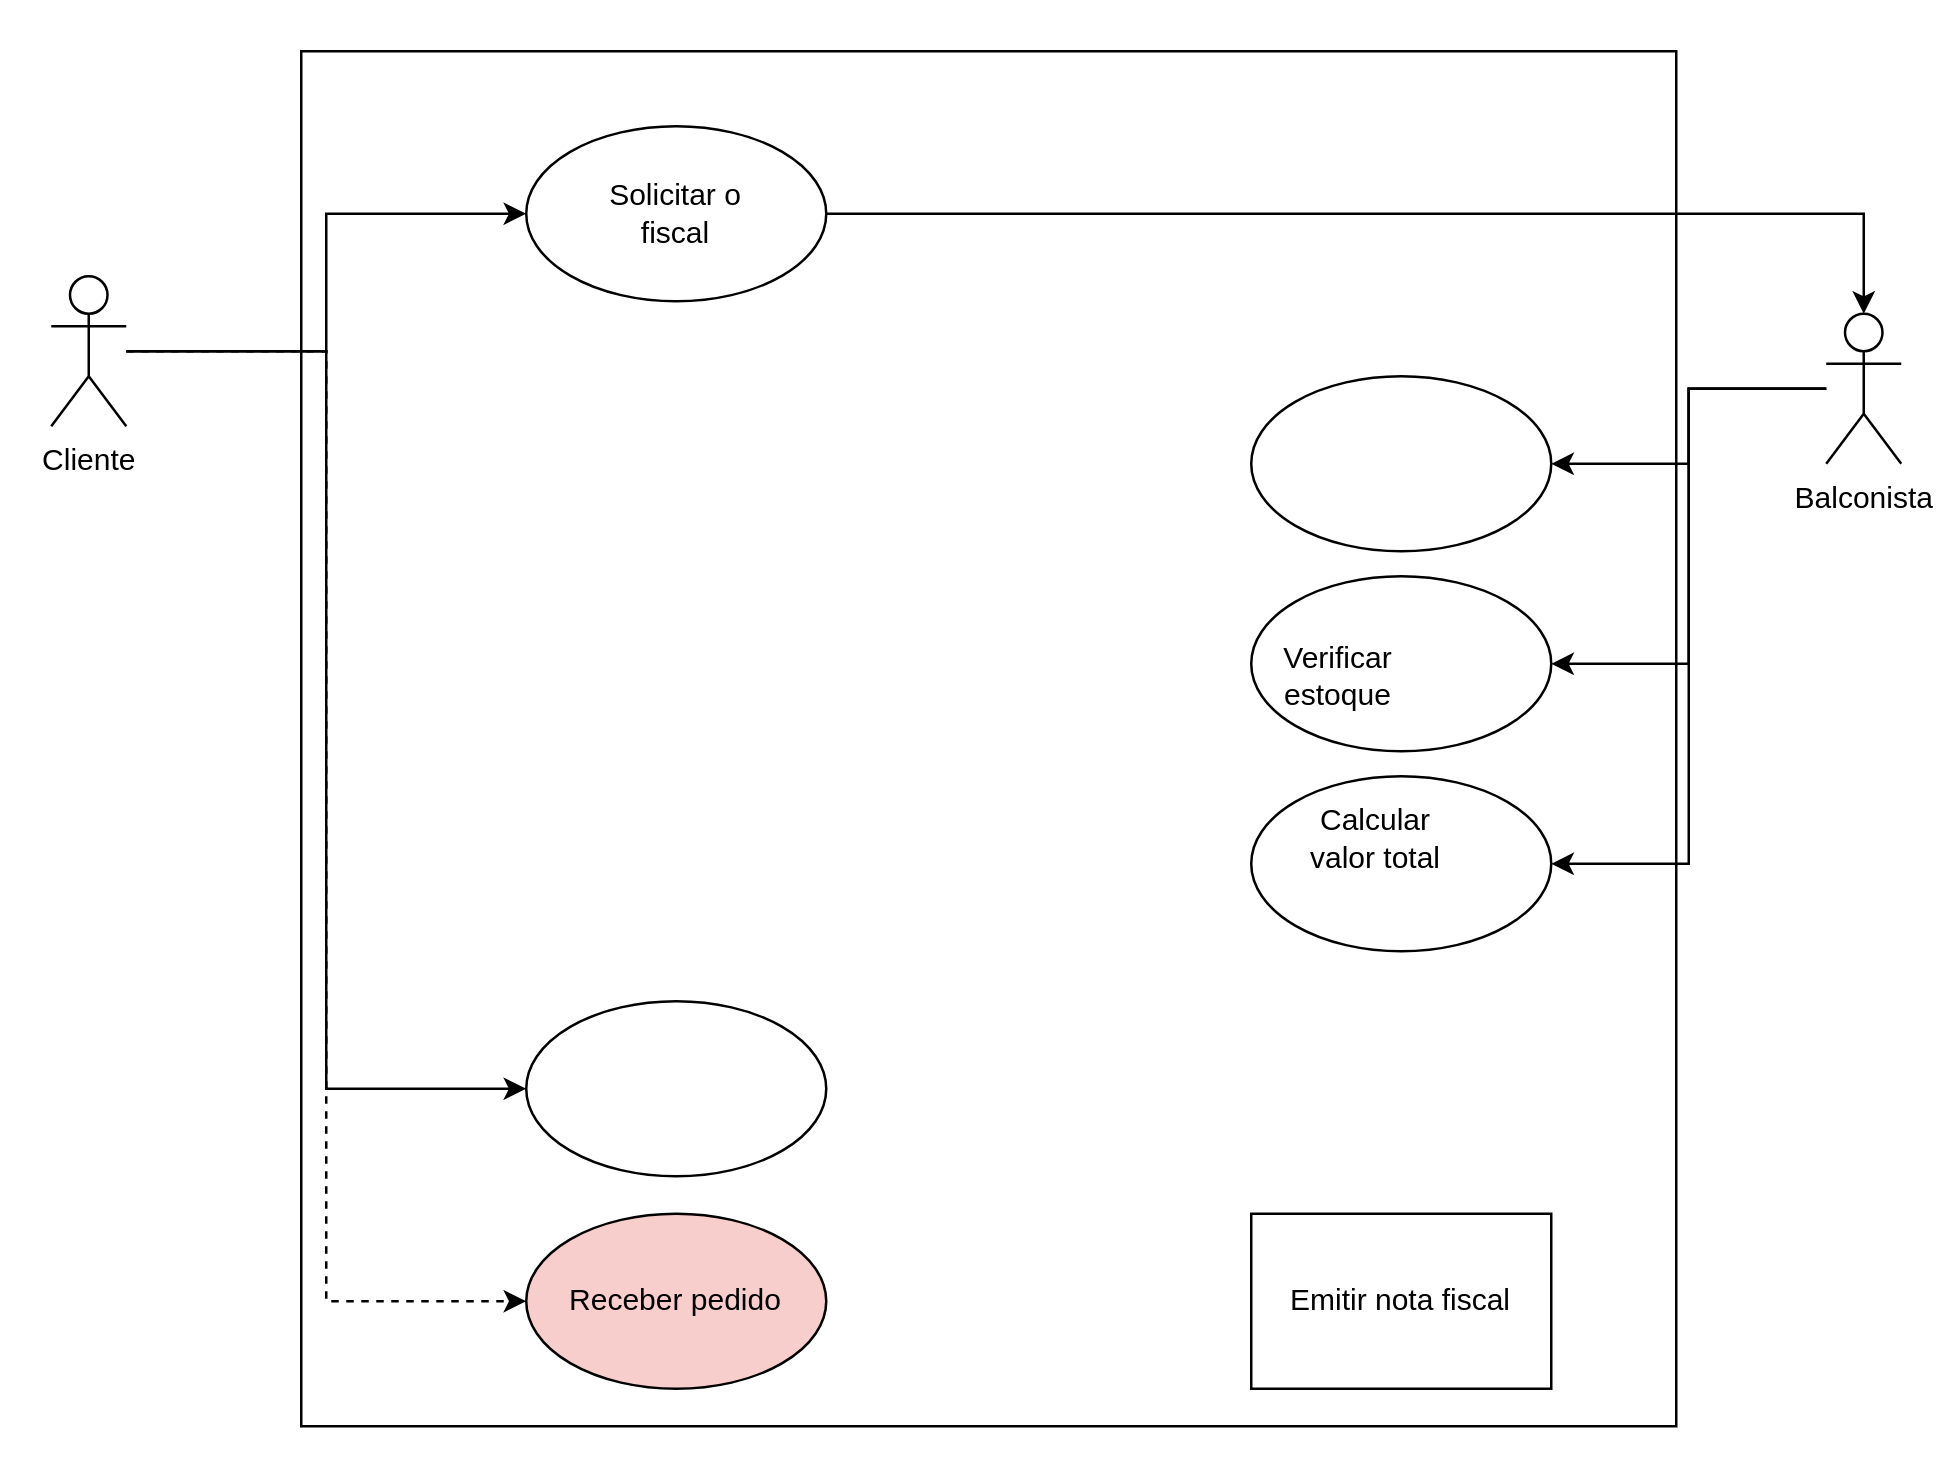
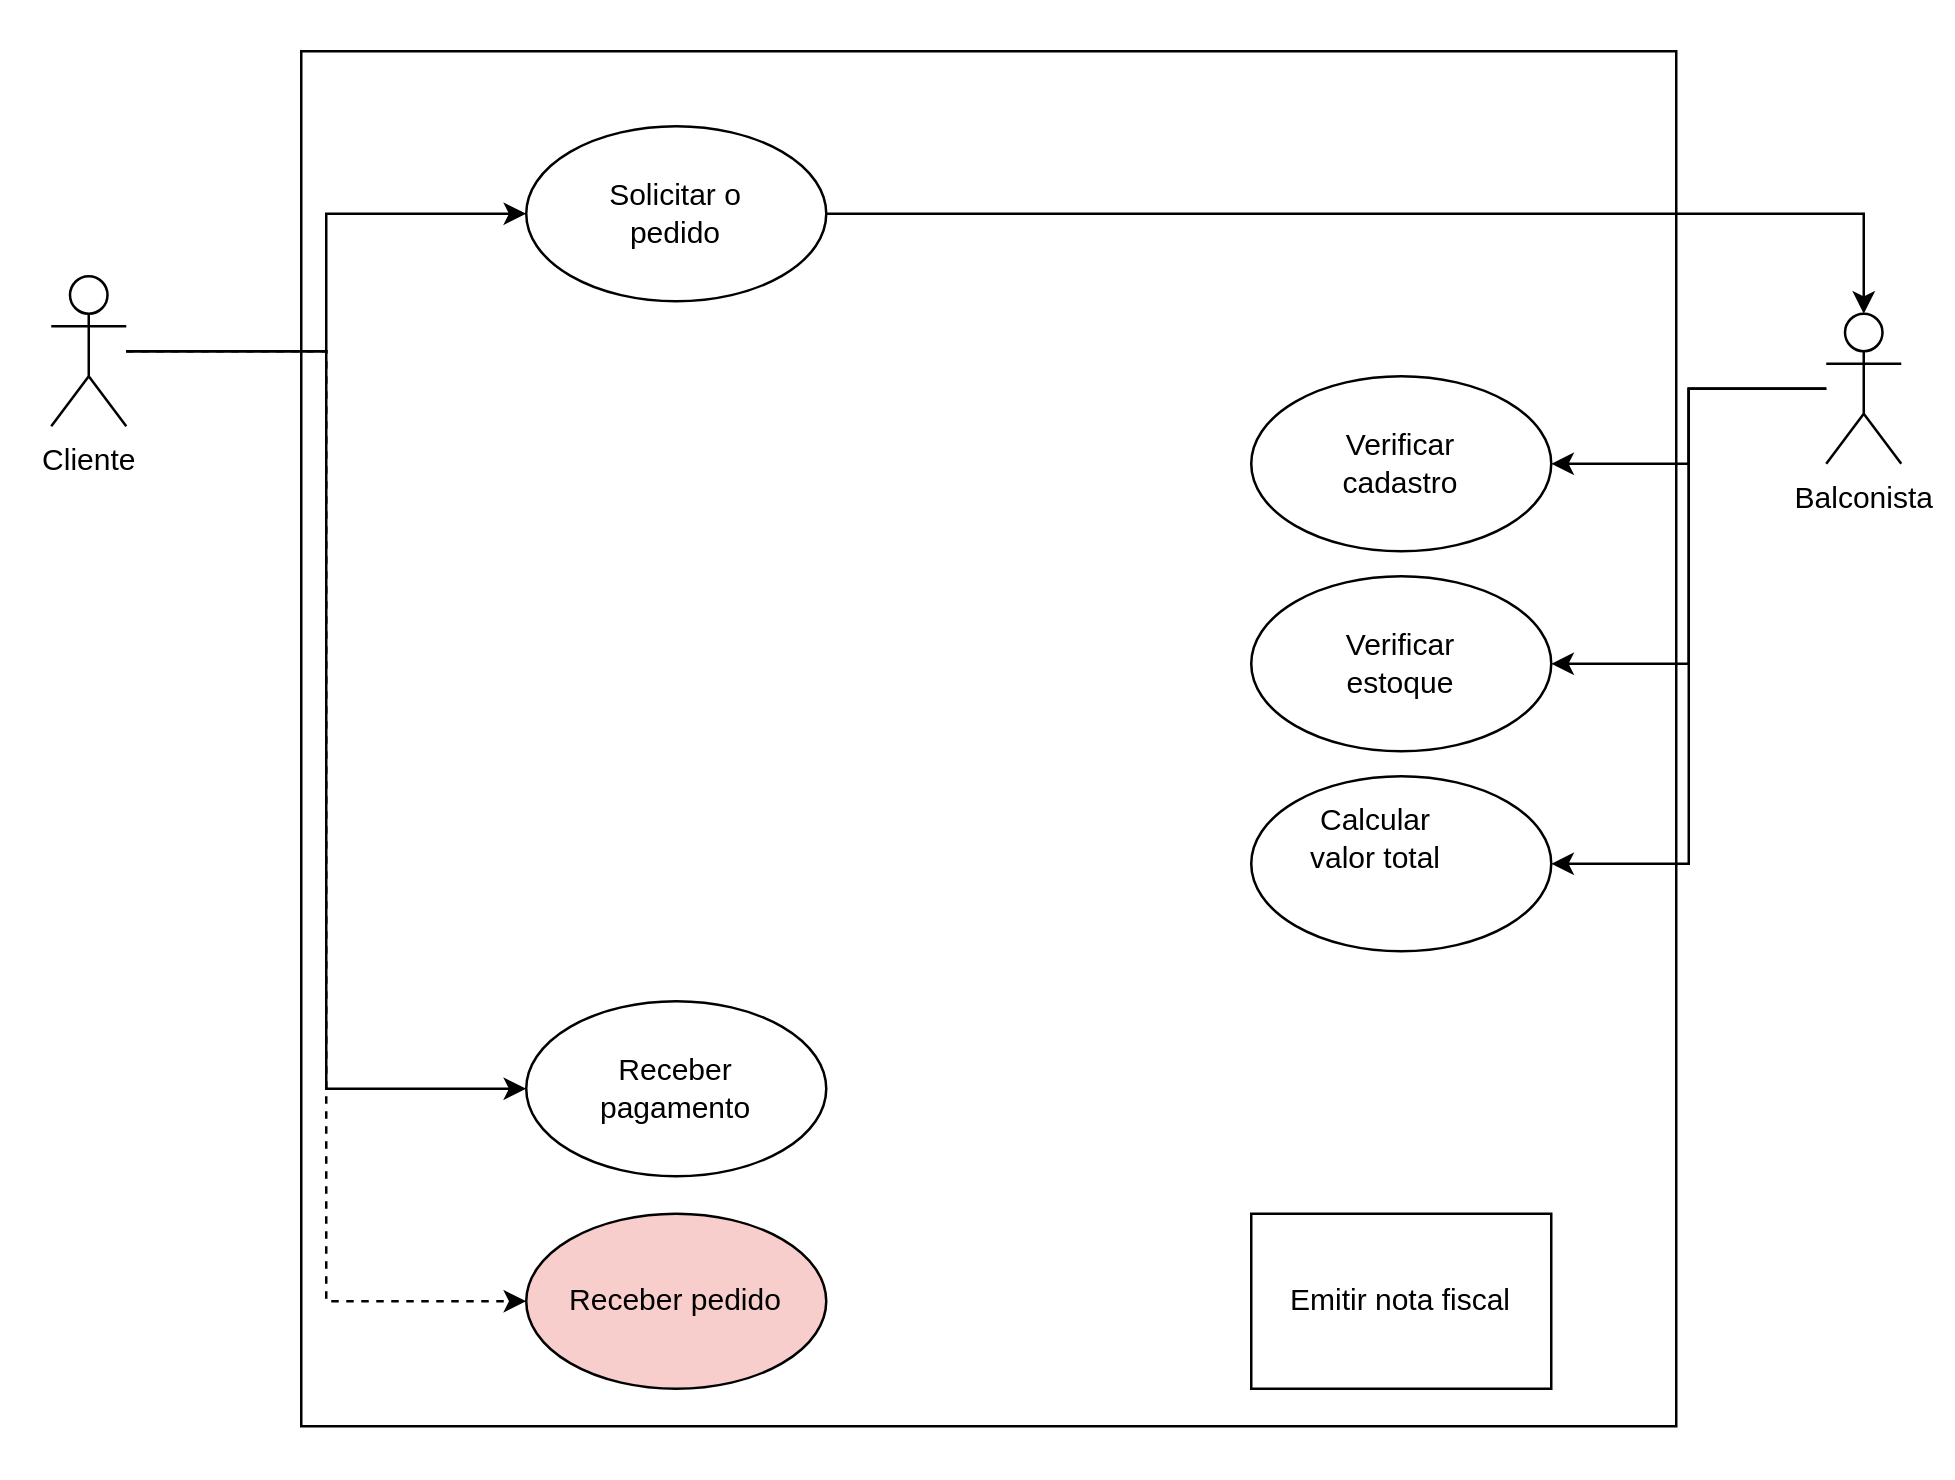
- <mxCell id="9" value="Solicitar o fiscal" style="text;html=1;strokeColor=none;fillColor=none;align=center;verticalAlign=middle;whiteSpace=wrap;rounded=0;" vertex="1" parent="1"><mxGeometry x="240" y="70" width="60" height="30" as="geometry" /></mxCell>
+ <mxCell id="9" value="Solicitar o pedido" style="text;html=1;strokeColor=none;fillColor=none;align=center;verticalAlign=middle;whiteSpace=wrap;rounded=0;" vertex="1" parent="1"><mxGeometry x="240" y="70" width="60" height="30" as="geometry" /></mxCell>
+ <mxCell id="19" value="Verificar cadastro" style="text;html=1;strokeColor=none;fillColor=none;align=center;verticalAlign=middle;whiteSpace=wrap;rounded=0;" vertex="1" parent="1"><mxGeometry x="530" y="170" width="60" height="30" as="geometry" /></mxCell>
- <mxCell id="16" value="Verificar estoque" style="text;html=1;strokeColor=none;fillColor=none;align=center;verticalAlign=middle;whiteSpace=wrap;rounded=0;" vertex="1" parent="1"><mxGeometry x="505" y="255" width="60" height="30" as="geometry" /></mxCell>
+ <mxCell id="16" value="Verificar estoque" style="text;html=1;strokeColor=none;fillColor=none;align=center;verticalAlign=middle;whiteSpace=wrap;rounded=0;" vertex="1" parent="1"><mxGeometry x="530" y="250" width="60" height="30" as="geometry" /></mxCell>
+ <mxCell id="21" value="Receber pagamento" style="text;html=1;strokeColor=none;fillColor=none;align=center;verticalAlign=middle;whiteSpace=wrap;rounded=0;" vertex="1" parent="1"><mxGeometry x="240" y="420" width="60" height="30" as="geometry" /></mxCell>
